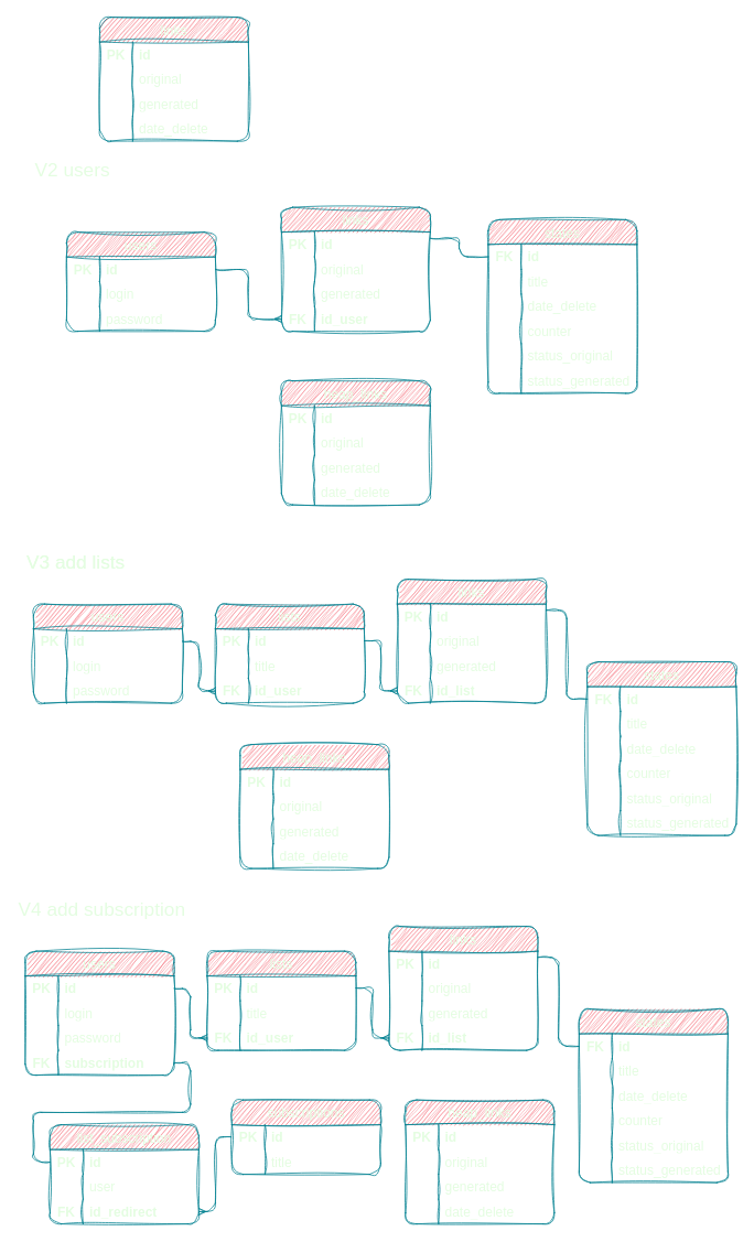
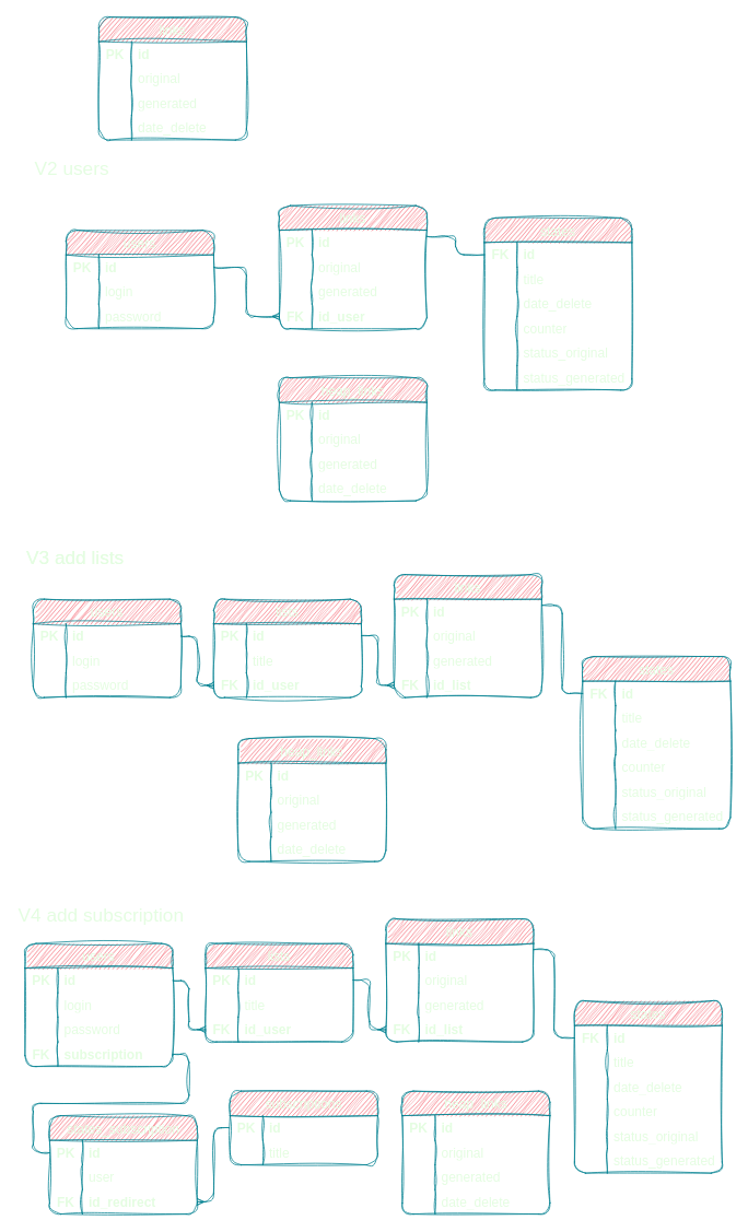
- <mxCell id="143" value="&lt;div style=&quot;font-size: 23px;&quot;&gt;V4 add subscription&lt;/div&gt;" style="text;html=1;strokeColor=none;fillColor=none;align=left;verticalAlign=top;whiteSpace=wrap;rounded=1;fontSize=23;labelBackgroundColor=none;fontColor=#E4FDE1;sketch=1;curveFitting=1;jiggle=2;" vertex="1" parent="1"><mxGeometry y="1080" width="240" height="40" as="geometry" x="20" /></mxCell>
+ <mxCell id="143" value="&lt;div style=&quot;font-size: 23px;&quot;&gt;V4 add subscription&lt;/div&gt;" style="text;html=1;strokeColor=none;fillColor=none;align=left;verticalAlign=top;whiteSpace=wrap;rounded=1;fontSize=23;labelBackgroundColor=none;fontColor=#E4FDE1;sketch=1;curveFitting=1;jiggle=2;" vertex="1" parent="1"><mxGeometry x="20" y="1095" width="240" height="40" as="geometry" /></mxCell>
- <mxCell id="222" value="list_subscription" style="shape=table;startSize=30;container=1;collapsible=0;childLayout=tableLayout;fixedRows=1;rowLines=0;fontStyle=0;strokeColor=#028090;fontSize=16;rounded=1;labelBackgroundColor=none;fillColor=#F45B69;fontColor=#E4FDE1;sketch=1;curveFitting=1;jiggle=2;" vertex="1" parent="1"><mxGeometry x="60" y="1360" width="180" height="120" as="geometry" /></mxCell>
+ <mxCell id="222" value="states_subscription" style="shape=table;startSize=30;container=1;collapsible=0;childLayout=tableLayout;fixedRows=1;rowLines=0;fontStyle=0;strokeColor=#028090;fontSize=16;rounded=1;labelBackgroundColor=none;fillColor=#F45B69;fontColor=#E4FDE1;sketch=1;curveFitting=1;jiggle=2;" vertex="1" parent="1"><mxGeometry x="60" y="1360" width="180" height="120" as="geometry" /></mxCell>
